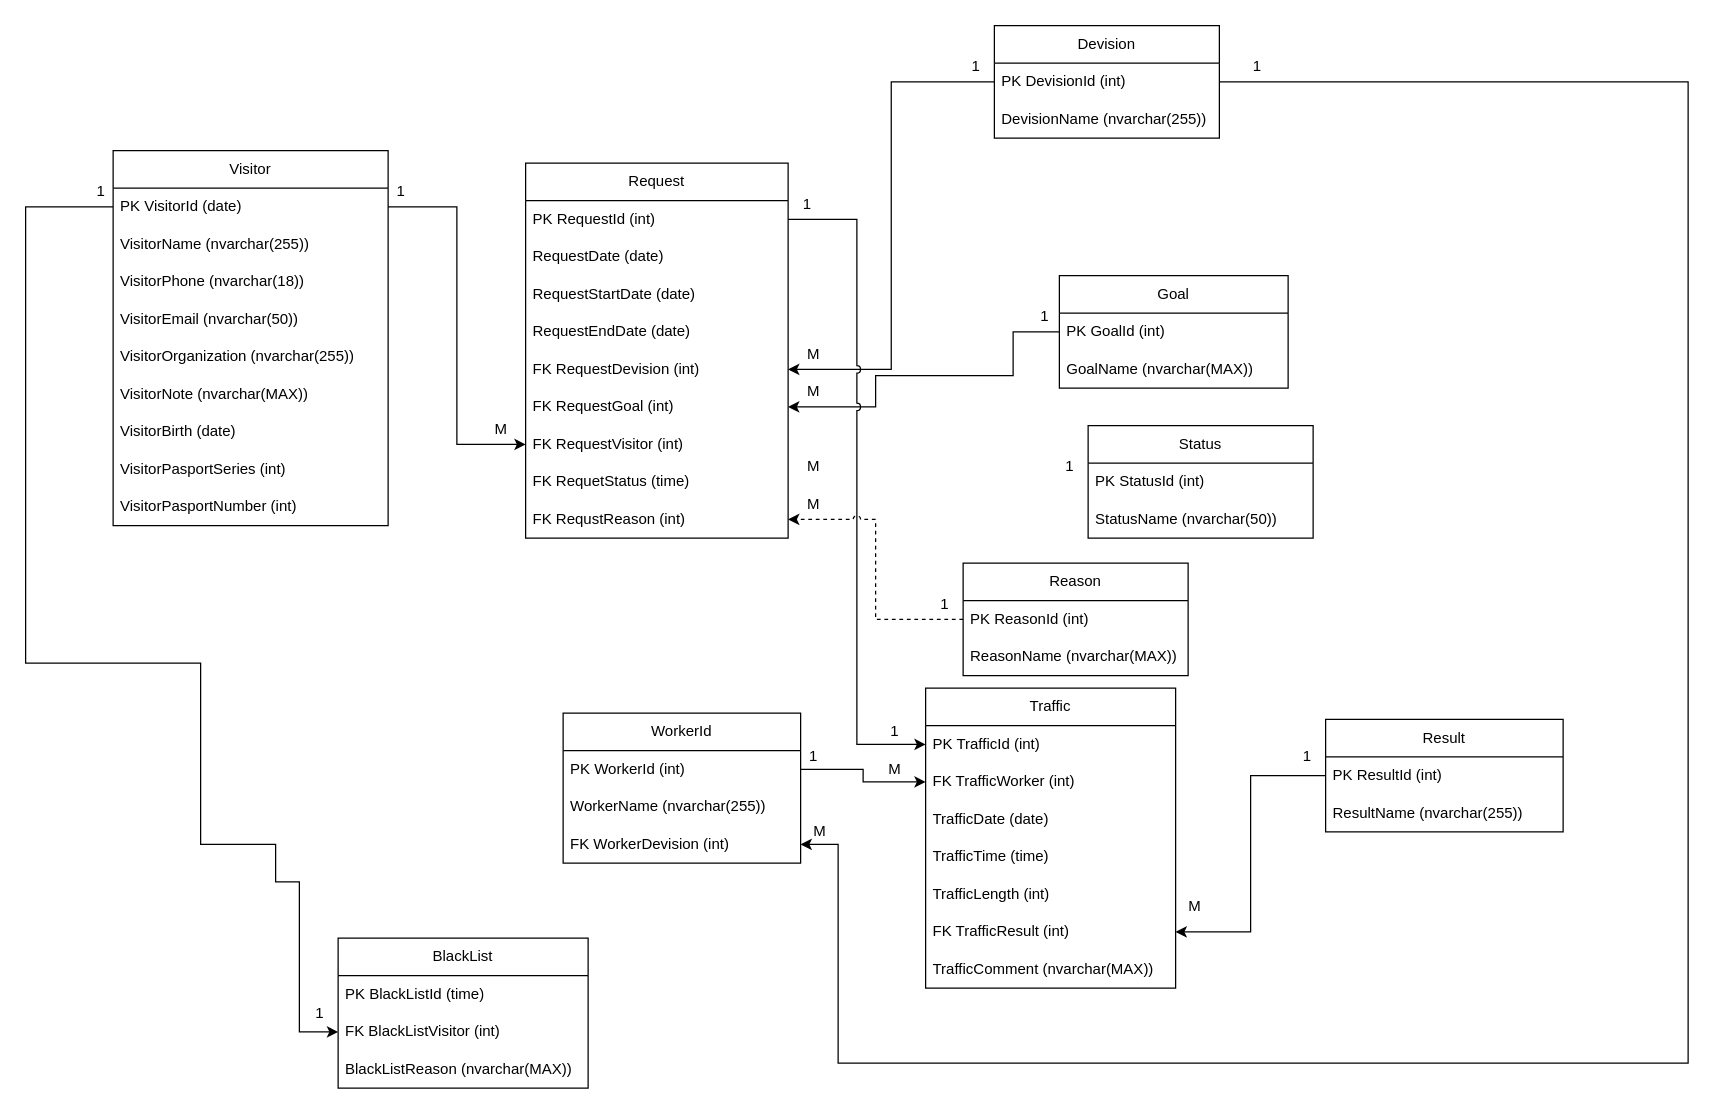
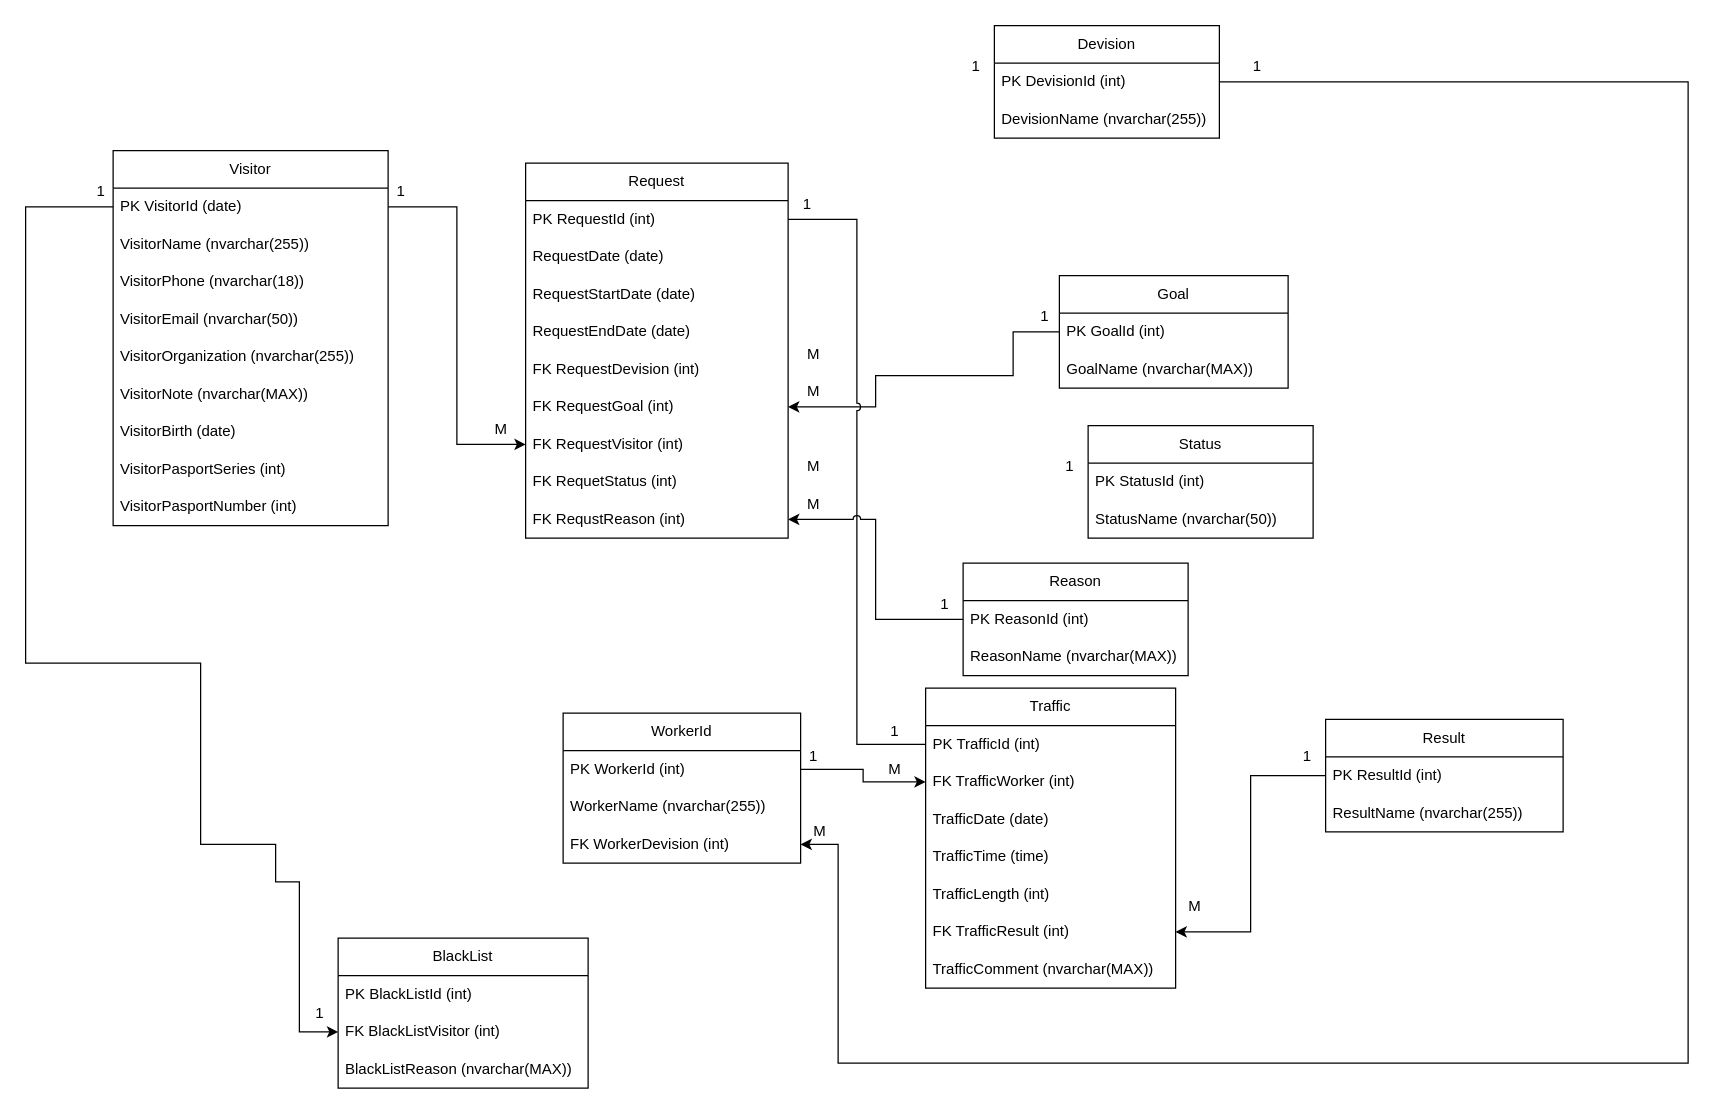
- <mxCell id="34" style="edgeStyle=orthogonalEdgeStyle;rounded=0;orthogonalLoop=1;jettySize=auto;html=1;entryX=1;entryY=0.5;entryDx=0;entryDy=0;" edge="1" parent="1" source="32" target="17"><mxGeometry relative="1" as="geometry" /></mxCell>
- <mxCell id="20" value="FK RequetStatus (time)" style="text;strokeColor=none;fillColor=none;align=left;verticalAlign=middle;spacingLeft=4;spacingRight=4;overflow=hidden;points=[[0,0.5],[1,0.5]];portConstraint=eastwest;rotatable=0;whiteSpace=wrap;html=1;" vertex="1" parent="12"><mxGeometry y="240" width="210" height="30" as="geometry" /></mxCell>
+ <mxCell id="20" value="FK RequetStatus (int)" style="text;strokeColor=none;fillColor=none;align=left;verticalAlign=middle;spacingLeft=4;spacingRight=4;overflow=hidden;points=[[0,0.5],[1,0.5]];portConstraint=eastwest;rotatable=0;whiteSpace=wrap;html=1;" vertex="1" parent="12"><mxGeometry y="240" width="210" height="30" as="geometry" /></mxCell>
- <mxCell id="76" style="edgeStyle=orthogonalEdgeStyle;rounded=0;orthogonalLoop=1;jettySize=auto;html=1;entryX=1;entryY=0.5;entryDx=0;entryDy=0;jumpStyle=arc;dashed=1;" edge="1" parent="1" source="74" target="21"><mxGeometry relative="1" as="geometry" /></mxCell>
+ <mxCell id="76" style="edgeStyle=orthogonalEdgeStyle;rounded=0;orthogonalLoop=1;jettySize=auto;html=1;entryX=1;entryY=0.5;entryDx=0;entryDy=0;jumpStyle=arc;" edge="1" parent="1" source="74" target="21"><mxGeometry relative="1" as="geometry" /></mxCell>
- <mxCell id="63" style="edgeStyle=orthogonalEdgeStyle;rounded=0;orthogonalLoop=1;jettySize=auto;html=1;entryX=0;entryY=0.5;entryDx=0;entryDy=0;jumpStyle=arc;" edge="1" parent="1" source="13" target="38"><mxGeometry relative="1" as="geometry" /></mxCell>
+ <mxCell id="63" style="edgeStyle=orthogonalEdgeStyle;rounded=0;orthogonalLoop=1;jettySize=auto;html=1;entryX=0;entryY=0.5;entryDx=0;entryDy=0;jumpStyle=arc;endArrow=none;" edge="1" parent="1" source="13" target="38"><mxGeometry relative="1" as="geometry" /></mxCell>
- <mxCell id="65" value="PK BlackListId (time)" style="text;strokeColor=none;fillColor=none;align=left;verticalAlign=middle;spacingLeft=4;spacingRight=4;overflow=hidden;points=[[0,0.5],[1,0.5]];portConstraint=eastwest;rotatable=0;whiteSpace=wrap;html=1;" vertex="1" parent="64"><mxGeometry y="30" width="200" height="30" as="geometry" /></mxCell>
+ <mxCell id="65" value="PK BlackListId (int)" style="text;strokeColor=none;fillColor=none;align=left;verticalAlign=middle;spacingLeft=4;spacingRight=4;overflow=hidden;points=[[0,0.5],[1,0.5]];portConstraint=eastwest;rotatable=0;whiteSpace=wrap;html=1;" vertex="1" parent="64"><mxGeometry y="30" width="200" height="30" as="geometry" /></mxCell>
